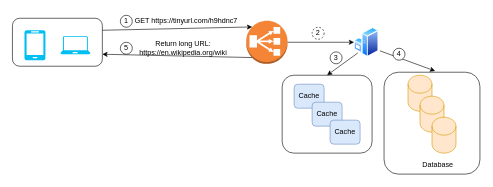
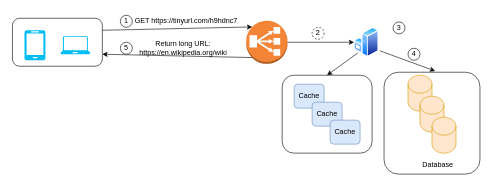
- <mxCell id="24" value="4" style="ellipse;whiteSpace=wrap;html=1;aspect=fixed;" vertex="1" parent="1"><mxGeometry x="655" y="80" width="20" height="20" as="geometry" /></mxCell>
+ <mxCell id="24" value="4" style="ellipse;whiteSpace=wrap;html=1;aspect=fixed;" vertex="1" parent="1"><mxGeometry x="680" y="80" width="20" height="20" as="geometry" /></mxCell>
- <mxCell id="18" value="3" style="ellipse;whiteSpace=wrap;html=1;aspect=fixed;" vertex="1" parent="1"><mxGeometry x="550" y="86" width="20" height="20" as="geometry" /></mxCell>
+ <mxCell id="18" value="3" style="ellipse;whiteSpace=wrap;html=1;aspect=fixed;" vertex="1" parent="1"><mxGeometry x="655" y="36" width="20" height="20" as="geometry" /></mxCell>
